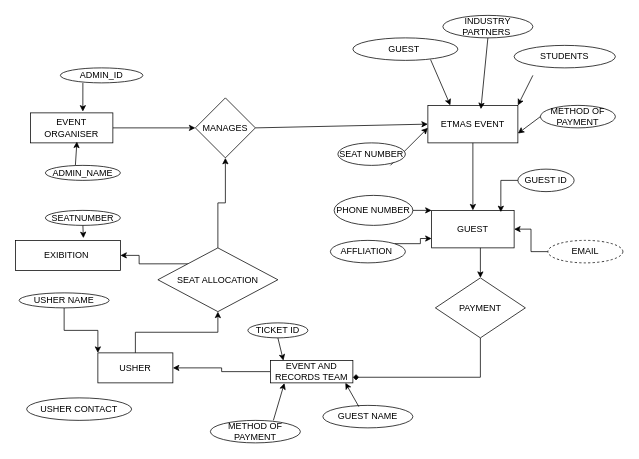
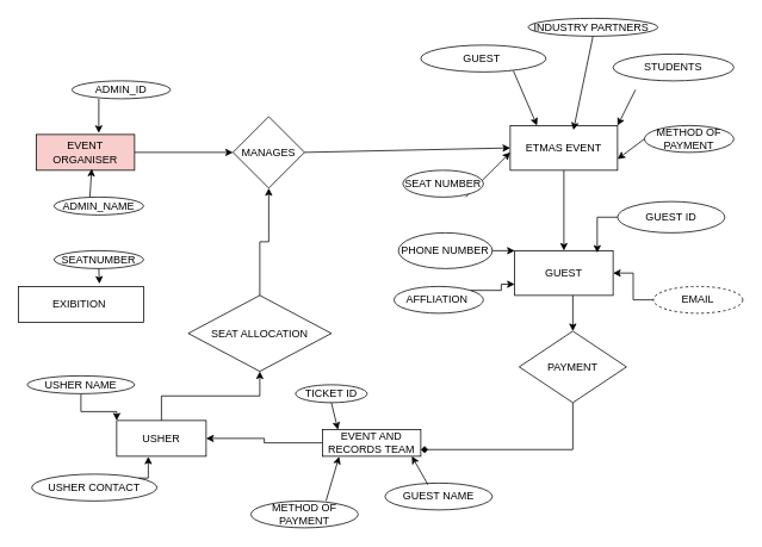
- <mxCell id="19" value="INDUSTRY PARTNERS&amp;nbsp;" style="ellipse;whiteSpace=wrap;html=1;" parent="1" vertex="1"><mxGeometry x="590" width="120" height="30" as="geometry" y="20" /></mxCell>
+ <mxCell id="19" value="INDUSTRY PARTNERS&amp;nbsp;" style="ellipse;whiteSpace=wrap;html=1;" parent="1" vertex="1"><mxGeometry x="590" y="20" width="145" height="20" as="geometry" /></mxCell>
- <mxCell id="3" value="EVENT ORGANISER" style="rounded=0;whiteSpace=wrap;html=1;" parent="1" vertex="1"><mxGeometry x="40" y="150" width="110" height="40" as="geometry" /></mxCell>
+ <mxCell id="3" value="EVENT ORGANISER" style="rounded=0;whiteSpace=wrap;html=1;fillColor=#f8cecc;" parent="1" vertex="1"><mxGeometry x="40" y="150" width="110" height="40" as="geometry" /></mxCell>
- <mxCell id="32" value="GUEST ID" style="ellipse;whiteSpace=wrap;html=1;" parent="1" vertex="1"><mxGeometry x="690" y="225" width="75" height="30" as="geometry" /></mxCell>
+ <mxCell id="32" value="GUEST ID" style="ellipse;whiteSpace=wrap;html=1;" parent="1" vertex="1"><mxGeometry x="690" y="225" width="120" height="35" as="geometry" /></mxCell>
- <mxCell id="35" style="edgeStyle=orthogonalEdgeStyle;rounded=0;orthogonalLoop=1;jettySize=auto;html=1;exitX=0;exitY=0;exitDx=0;exitDy=0;entryX=1;entryY=0.5;entryDx=0;entryDy=0;" edge="1" parent="1" source="36" target="52"><mxGeometry relative="1" as="geometry" /></mxCell>
- <mxCell id="48" value="USHER NAME" style="ellipse;whiteSpace=wrap;html=1;" vertex="1" parent="1"><mxGeometry x="25" y="390" width="120" height="20" as="geometry" /></mxCell>
+ <mxCell id="48" value="USHER NAME" style="ellipse;whiteSpace=wrap;html=1;" vertex="1" parent="1"><mxGeometry x="30" y="420" width="120" height="20" as="geometry" /></mxCell>
+ <mxCell id="51" style="edgeStyle=orthogonalEdgeStyle;rounded=0;orthogonalLoop=1;jettySize=auto;html=1;exitX=1;exitY=0;exitDx=0;exitDy=0;entryX=0.353;entryY=1.008;entryDx=0;entryDy=0;entryPerimeter=0;" edge="1" parent="1" source="49" target="46"><mxGeometry relative="1" as="geometry" /></mxCell>
